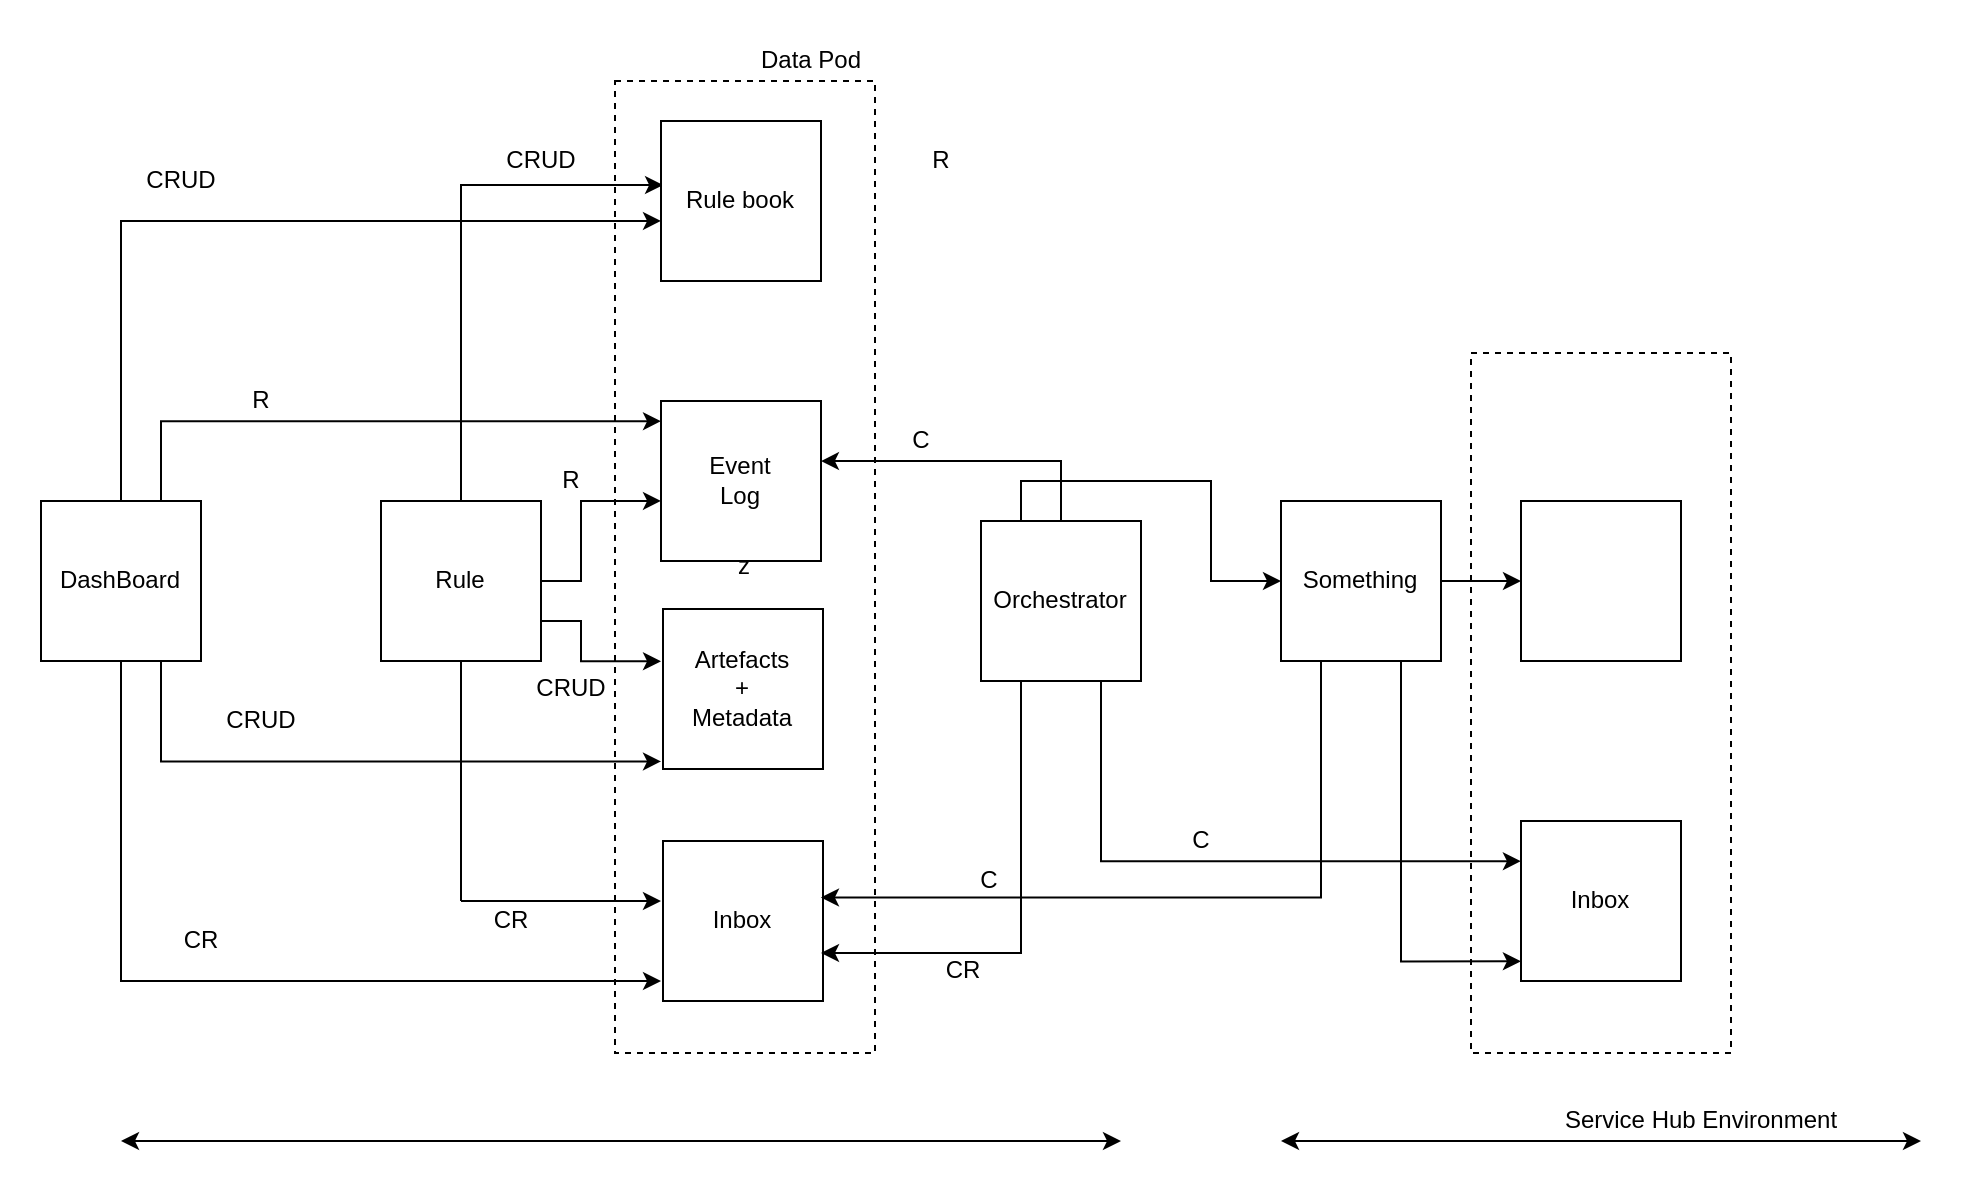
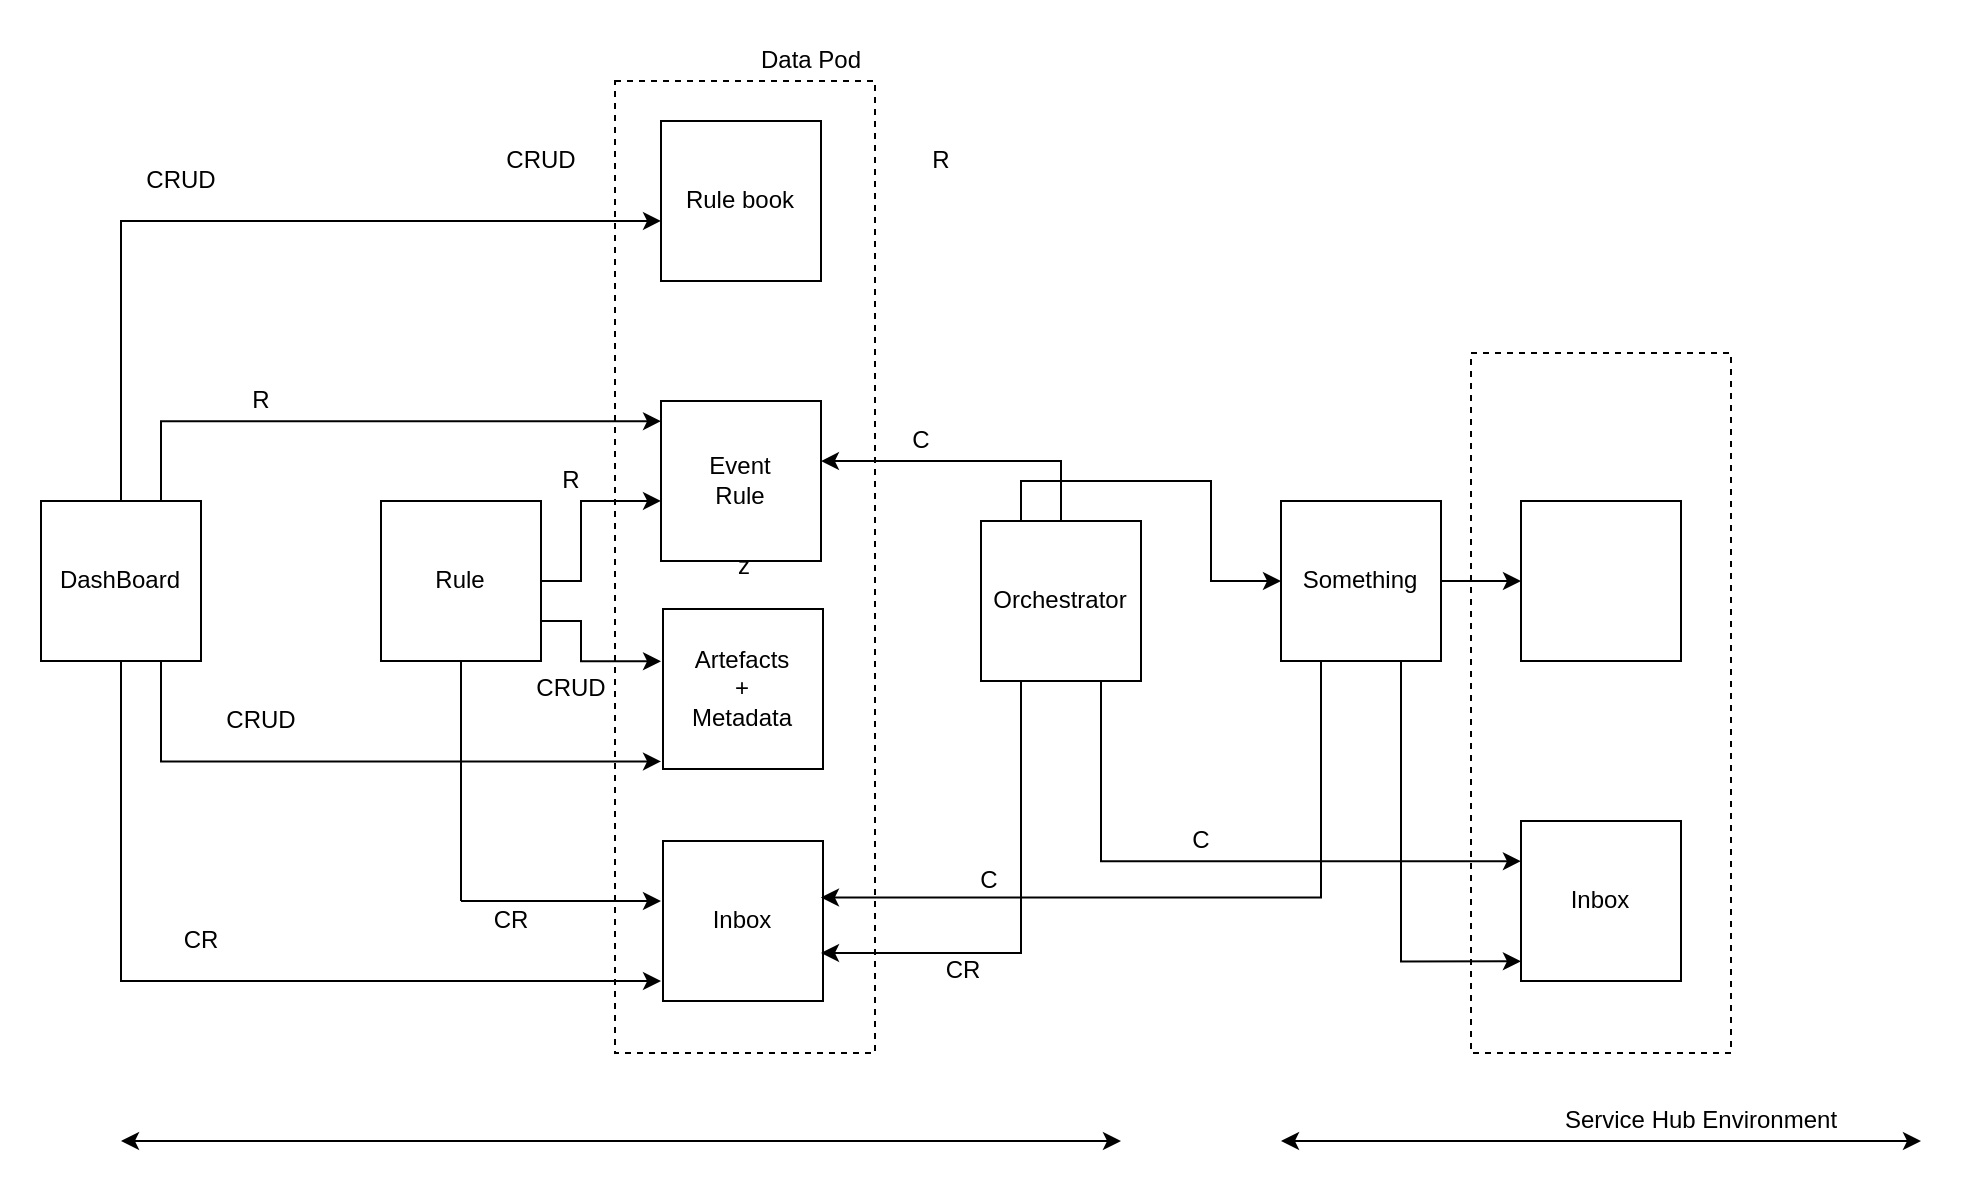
- <mxCell id="3" style="edgeStyle=orthogonalEdgeStyle;rounded=0;orthogonalLoop=1;jettySize=auto;html=1;exitX=0.5;exitY=0;exitDx=0;exitDy=0;entryX=0.013;entryY=0.4;entryDx=0;entryDy=0;entryPerimeter=0;" parent="1" source="6" target="12" edge="1"><mxGeometry relative="1" as="geometry" /></mxCell>
- <mxCell id="13" value="Event&lt;br&gt;Log" style="whiteSpace=wrap;html=1;aspect=fixed;" parent="1" vertex="1"><mxGeometry x="330" y="200" width="80" height="80" as="geometry" /></mxCell>
+ <mxCell id="13" value="Event&lt;br&gt;Rule" style="whiteSpace=wrap;html=1;aspect=fixed;" parent="1" vertex="1"><mxGeometry x="330" y="200" width="80" height="80" as="geometry" /></mxCell>
